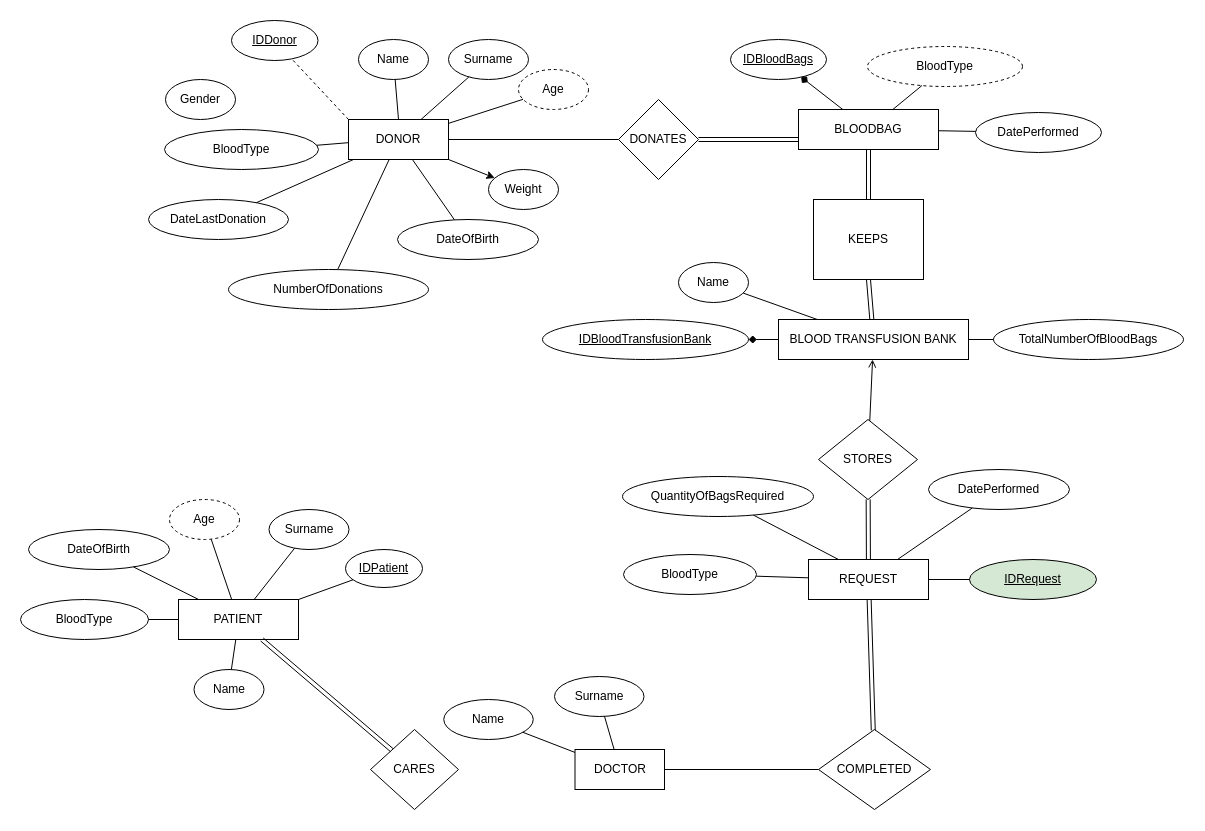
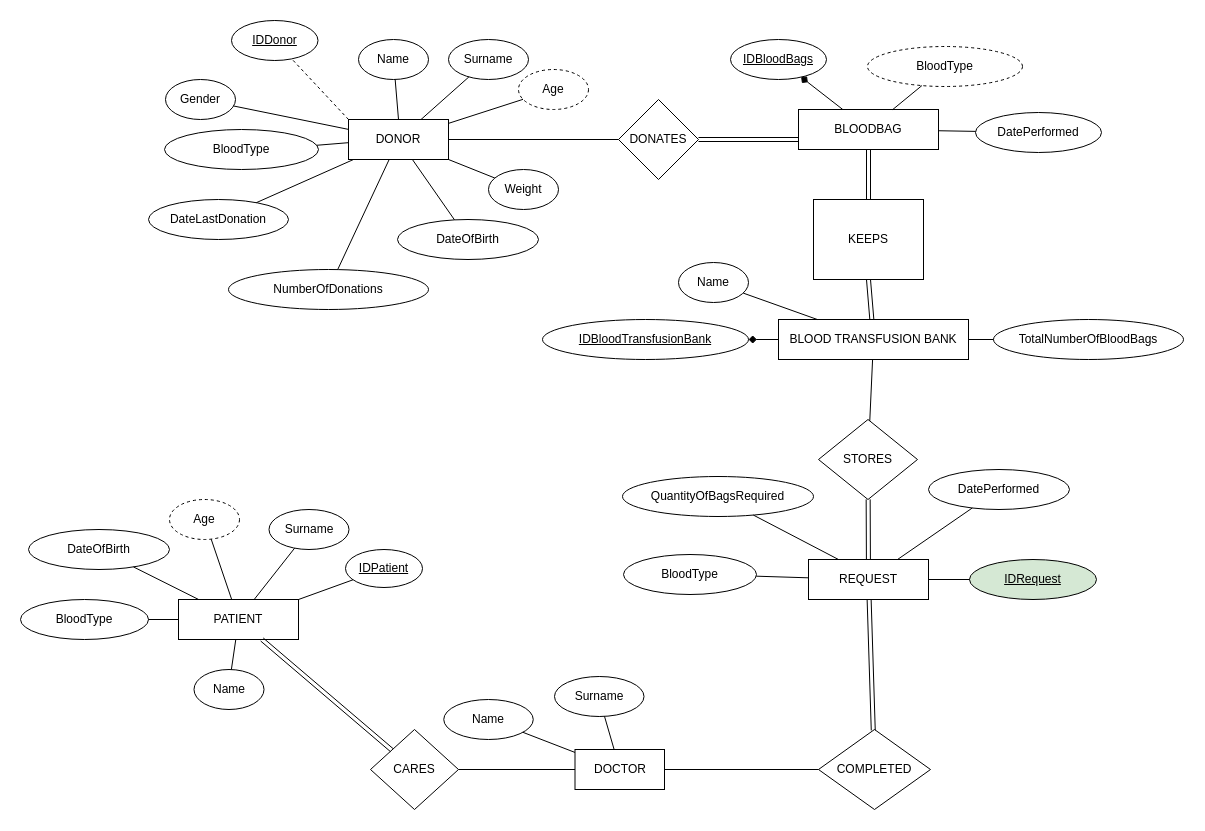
+ <mxCell id="10" value="" style="endArrow=none;html=1;rounded=0;" parent="1" source="6" target="3" edge="1"><mxGeometry width="50" height="50" relative="1" as="geometry"><mxPoint x="648" y="249" as="sourcePoint" /><mxPoint x="698" y="199" as="targetPoint" /></mxGeometry></mxCell>
- <mxCell id="71" value="" style="endArrow=classic;html=1;rounded=0;" parent="1" source="3" target="70" edge="1"><mxGeometry width="50" height="50" relative="1" as="geometry"><mxPoint x="468" y="309" as="sourcePoint" /><mxPoint x="518" y="259" as="targetPoint" /></mxGeometry></mxCell>
+ <mxCell id="71" value="" style="endArrow=none;html=1;rounded=0;" parent="1" source="3" target="70" edge="1"><mxGeometry width="50" height="50" relative="1" as="geometry"><mxPoint x="468" y="309" as="sourcePoint" /><mxPoint x="518" y="259" as="targetPoint" /></mxGeometry></mxCell>
- <mxCell id="36" value="" style="endArrow=open;html=1;rounded=0;" parent="1" source="30" target="24" edge="1"><mxGeometry width="50" height="50" relative="1" as="geometry"><mxPoint x="718" y="459" as="sourcePoint" /><mxPoint x="768" y="409" as="targetPoint" /></mxGeometry></mxCell>
+ <mxCell id="36" value="" style="endArrow=none;html=1;rounded=0;" parent="1" source="30" target="24" edge="1"><mxGeometry width="50" height="50" relative="1" as="geometry"><mxPoint x="718" y="459" as="sourcePoint" /><mxPoint x="768" y="409" as="targetPoint" /></mxGeometry></mxCell>
+ <mxCell id="55" value="" style="endArrow=none;html=1;rounded=0;" parent="1" source="54" target="46" edge="1"><mxGeometry width="50" height="50" relative="1" as="geometry"><mxPoint x="748" y="709" as="sourcePoint" /><mxPoint x="798" y="659" as="targetPoint" /></mxGeometry></mxCell>
